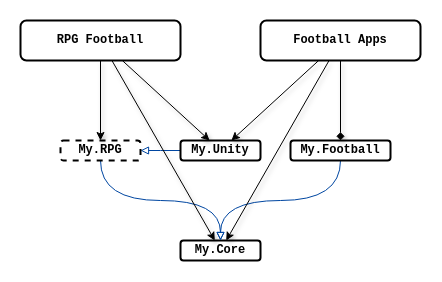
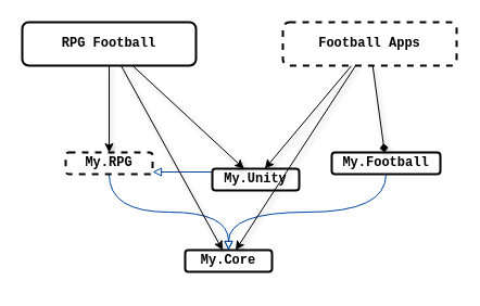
- <mxCell id="17" value="Football Apps" style="rounded=1;whiteSpace=wrap;html=1;fontFamily=Courier New;fontStyle=1;strokeWidth=2;" vertex="1" parent="2"><mxGeometry x="240" width="160" height="40" as="geometry" /></mxCell>
+ <mxCell id="17" value="Football Apps" style="rounded=1;whiteSpace=wrap;html=1;fontFamily=Courier New;fontStyle=1;strokeWidth=2;dashed=1;" vertex="1" parent="2"><mxGeometry x="240" width="160" height="40" as="geometry" /></mxCell>
- <mxCell id="5" value="My.Unity" style="rounded=1;whiteSpace=wrap;html=1;fontFamily=Courier New;fontStyle=1;strokeWidth=2;" parent="2" vertex="1"><mxGeometry x="160" y="120" width="80" height="20" as="geometry" /></mxCell>
+ <mxCell id="5" value="My.Unity" style="rounded=1;whiteSpace=wrap;html=1;fontFamily=Courier New;fontStyle=1;strokeWidth=2;" parent="2" vertex="1"><mxGeometry x="175" y="135" width="80" height="20" as="geometry" /></mxCell>
- <mxCell id="7" value="My.Football" style="rounded=1;whiteSpace=wrap;html=1;fontFamily=Courier New;fontStyle=1;strokeWidth=2;" parent="2" vertex="1"><mxGeometry x="270" y="120" width="100" height="20" as="geometry" /></mxCell>
+ <mxCell id="7" value="My.Football" style="rounded=1;whiteSpace=wrap;html=1;fontFamily=Courier New;fontStyle=1;strokeWidth=2;" parent="2" vertex="1"><mxGeometry x="285" y="120" width="100" height="20" as="geometry" /></mxCell>
- <mxCell id="3" value="My.Core" style="rounded=1;whiteSpace=wrap;html=1;fontFamily=Courier New;fontStyle=1;strokeWidth=2;" parent="2" vertex="1"><mxGeometry x="160" y="220" width="80" height="20" as="geometry" /></mxCell>
+ <mxCell id="3" value="My.Core" style="rounded=1;whiteSpace=wrap;html=1;fontFamily=Courier New;fontStyle=1;strokeWidth=2;" parent="2" vertex="1"><mxGeometry x="150" y="210" width="80" height="20" as="geometry" /></mxCell>
